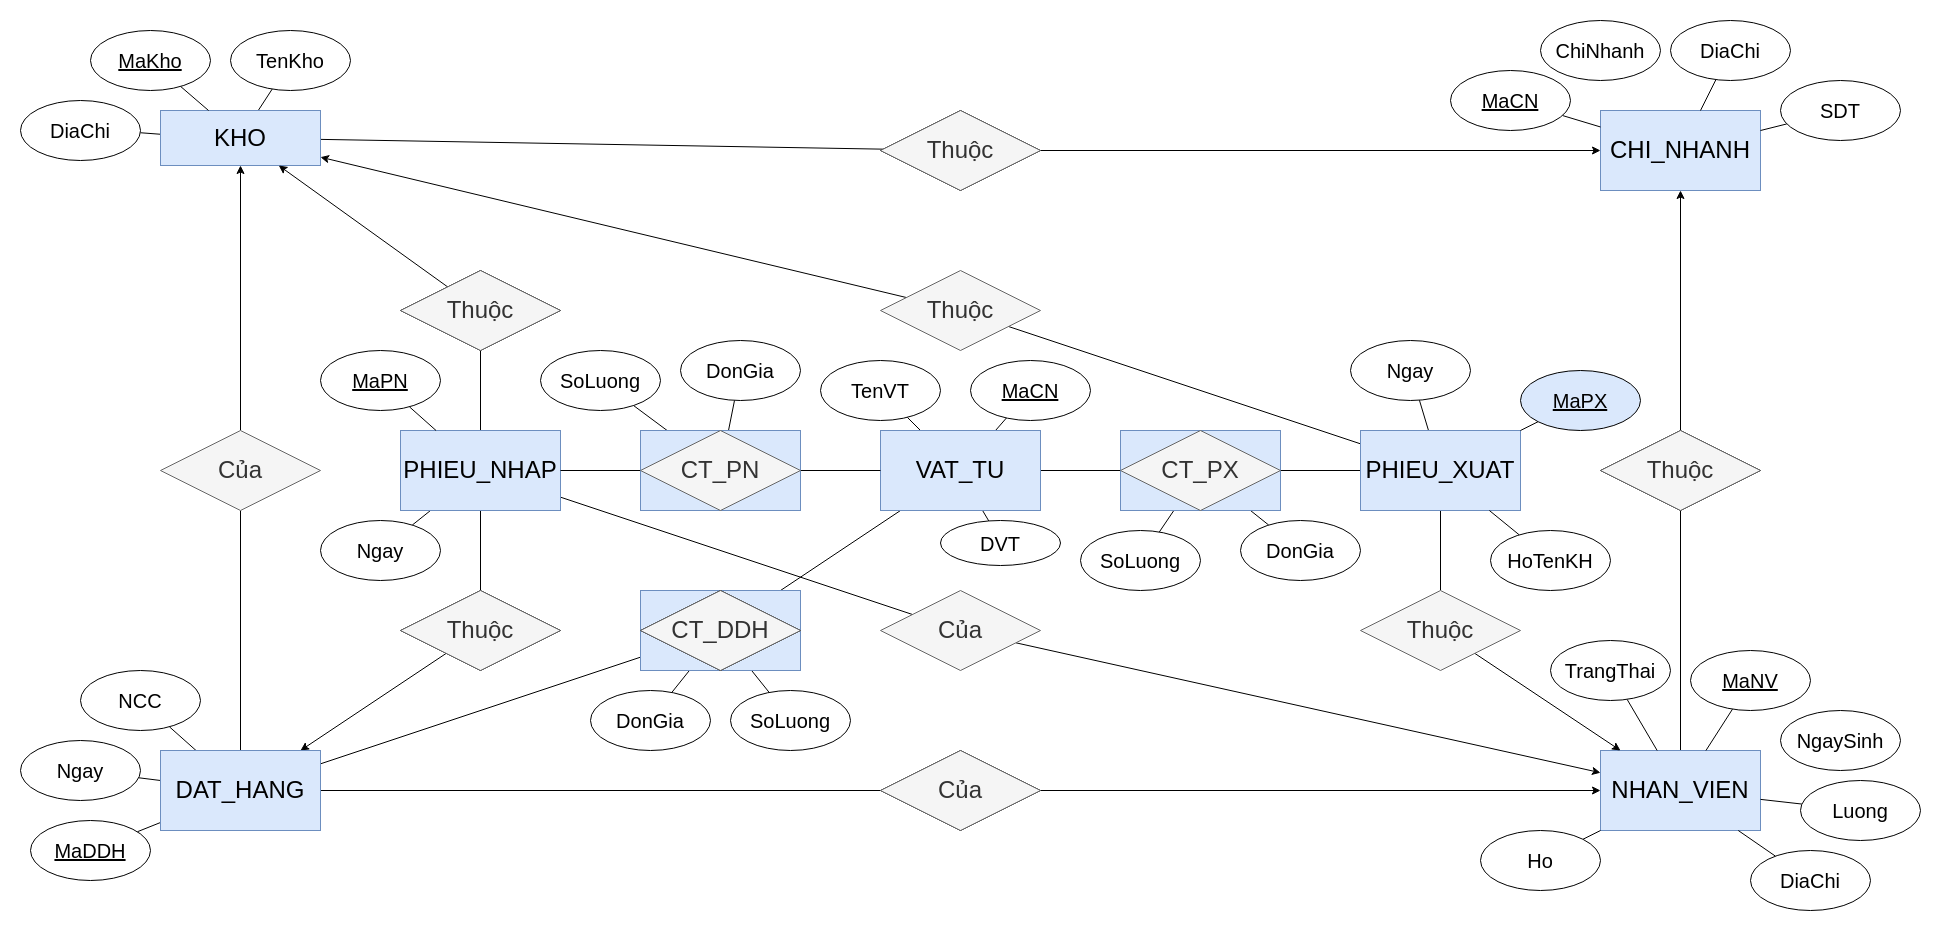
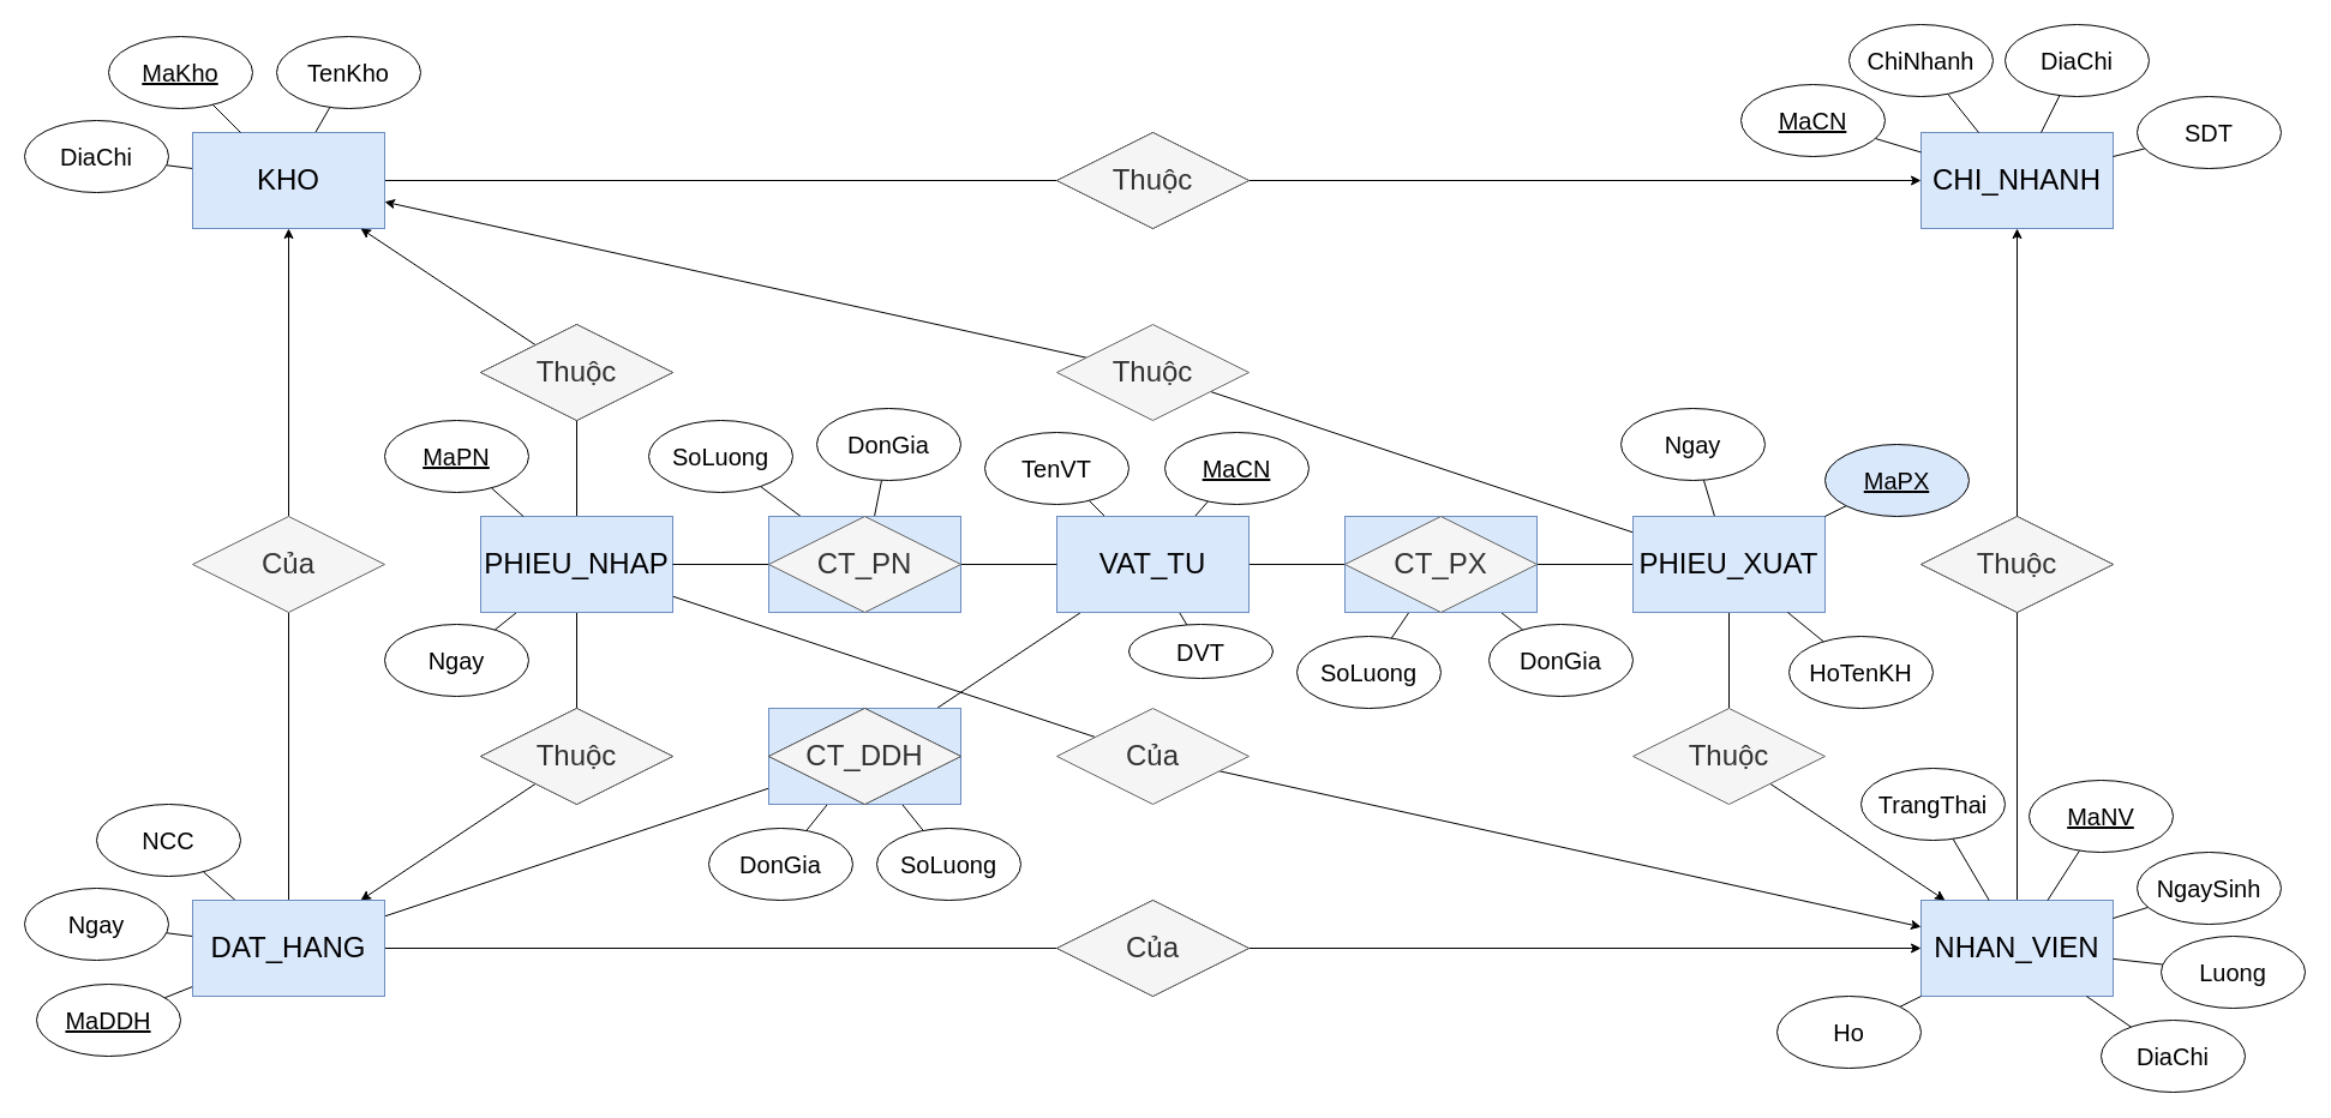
+ <mxCell id="3" style="edgeStyle=none;orthogonalLoop=1;jettySize=auto;html=1;fontSize=15;endArrow=none;endFill=0;" parent="1" source="4" target="2" edge="1"><mxGeometry relative="1" as="geometry" /></mxCell>
- <mxCell id="30" value="KHO" style="whiteSpace=wrap;html=1;fontSize=24;fillColor=#dae8fc;strokeColor=#6c8ebf;" parent="1" vertex="1"><mxGeometry x="160" y="110" width="160" height="55" as="geometry" /></mxCell>
+ <mxCell id="30" value="KHO" style="whiteSpace=wrap;html=1;fontSize=24;fillColor=#dae8fc;strokeColor=#6c8ebf;" parent="1" vertex="1"><mxGeometry x="160" y="110" width="160" height="80" as="geometry" /></mxCell>
+ <mxCell id="25" style="edgeStyle=none;orthogonalLoop=1;jettySize=auto;html=1;fontSize=15;endArrow=none;endFill=0;" parent="1" source="26" target="12" edge="1"><mxGeometry relative="1" as="geometry" /></mxCell>
